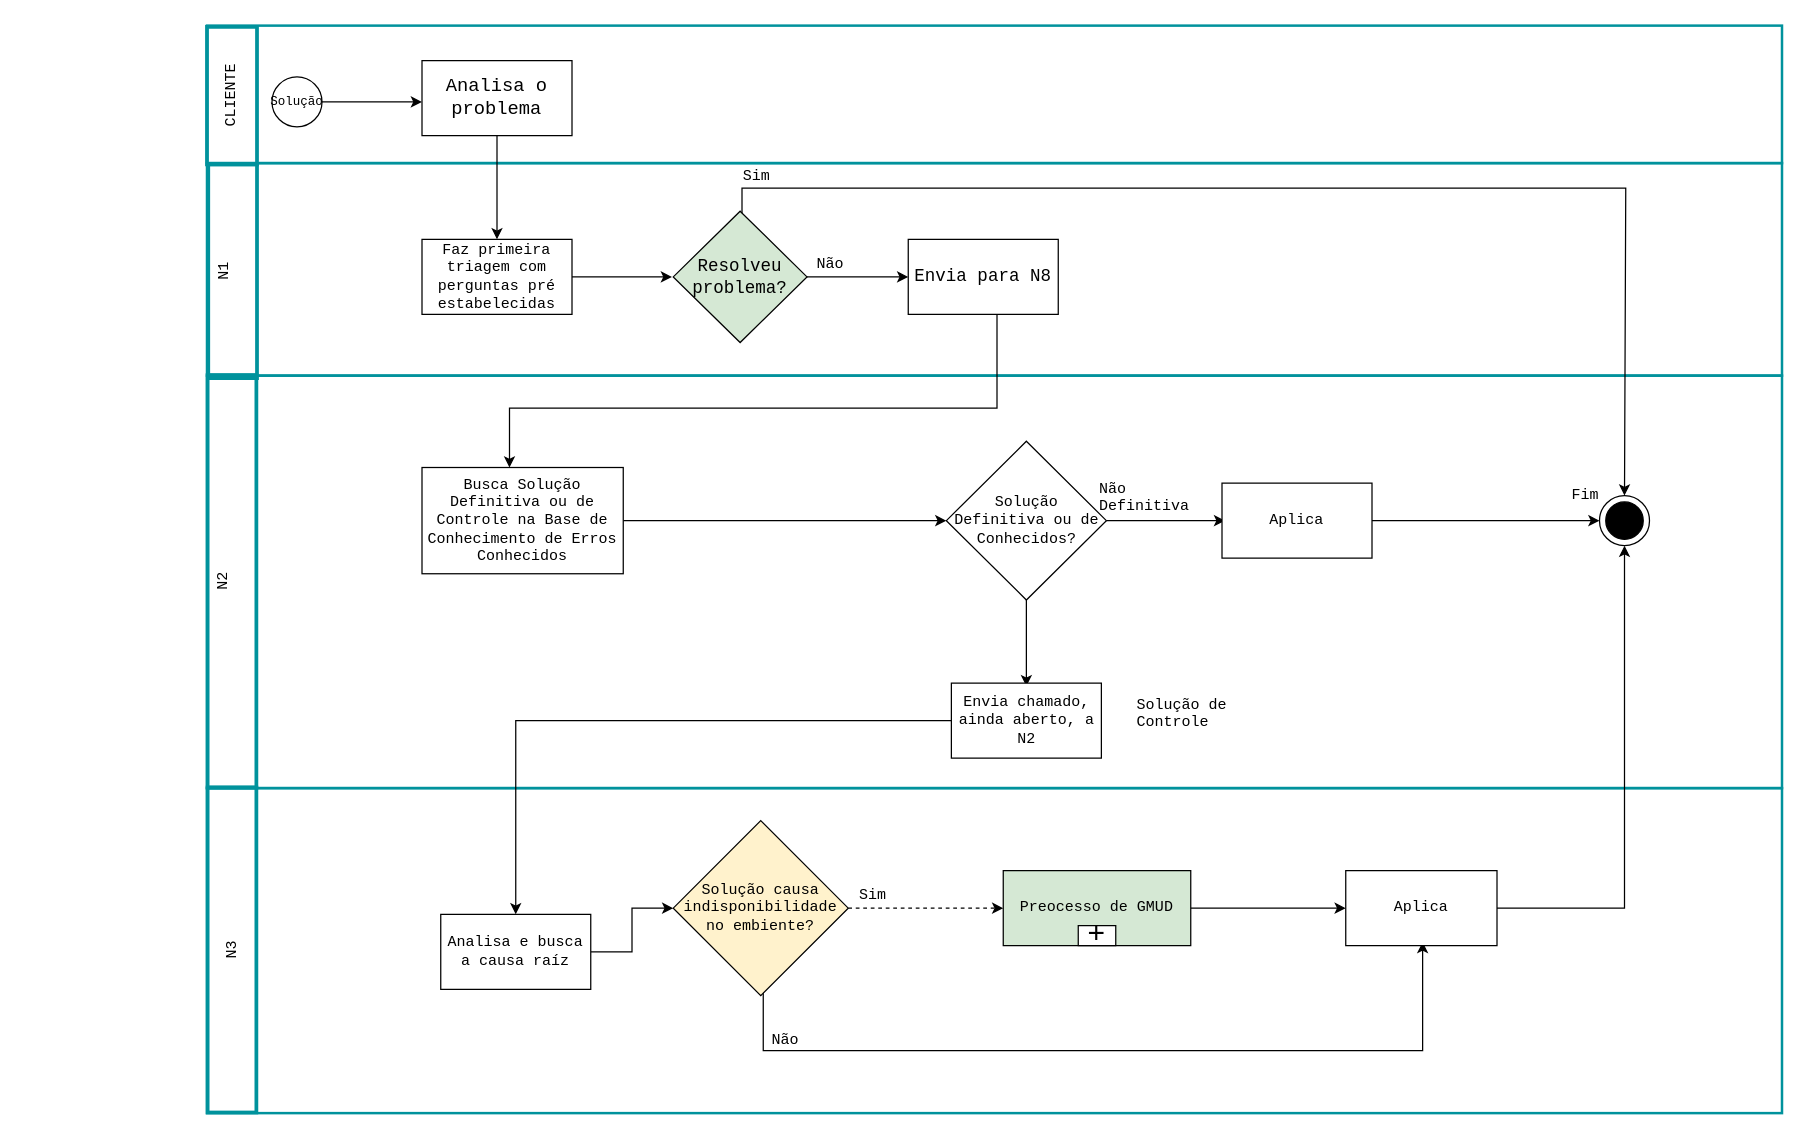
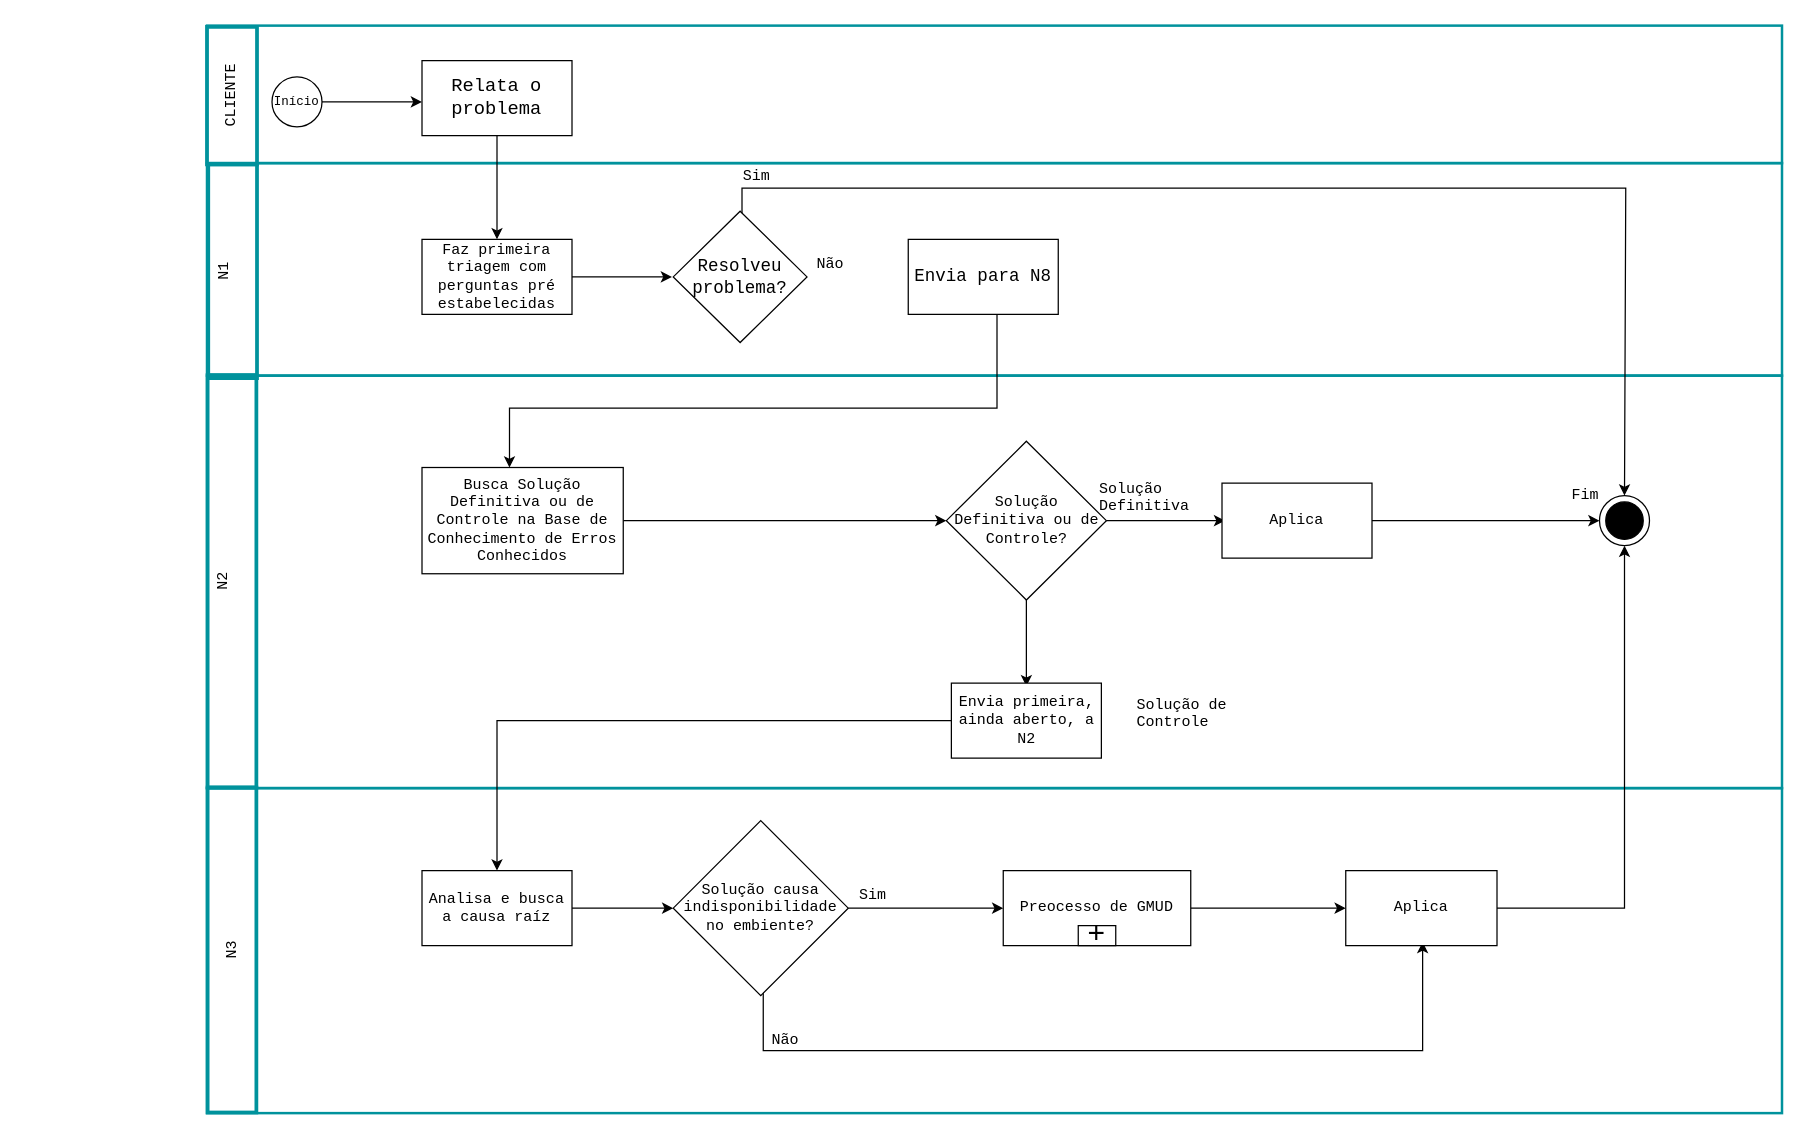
- <mxCell id="9" value="Analisa o problema" style="rounded=0;whiteSpace=wrap;html=1;fontFamily=Courier New;fontSize=15;" parent="1" vertex="1"><mxGeometry x="337" y="48" width="120" height="60" as="geometry" /></mxCell>
+ <mxCell id="9" value="Relata o problema" style="rounded=0;whiteSpace=wrap;html=1;fontFamily=Courier New;fontSize=15;" parent="1" vertex="1"><mxGeometry x="337" y="48" width="120" height="60" as="geometry" /></mxCell>
- <mxCell id="7" value="Solução" style="ellipse;whiteSpace=wrap;html=1;aspect=fixed;fontFamily=Courier New;fontSize=10;" parent="1" vertex="1"><mxGeometry x="217" y="61" width="40" height="40" as="geometry" /></mxCell>
+ <mxCell id="7" value="Início" style="ellipse;whiteSpace=wrap;html=1;aspect=fixed;fontFamily=Courier New;fontSize=10;" parent="1" vertex="1"><mxGeometry x="217" y="61" width="40" height="40" as="geometry" /></mxCell>
- <mxCell id="14" value="Resolveu problema?" style="rhombus;whiteSpace=wrap;html=1;fontFamily=Courier New;fontSize=14;fillColor=#d5e8d4;" parent="1" vertex="1"><mxGeometry x="538" y="168.5" width="107" height="105" as="geometry" /></mxCell>
+ <mxCell id="14" value="Resolveu problema?" style="rhombus;whiteSpace=wrap;html=1;fontFamily=Courier New;fontSize=14;" parent="1" vertex="1"><mxGeometry x="538" y="168.5" width="107" height="105" as="geometry" /></mxCell>
- <mxCell id="12" value="" style="edgeStyle=orthogonalEdgeStyle;rounded=0;orthogonalLoop=1;jettySize=auto;html=1;fontFamily=Courier New;" parent="1" source="14" target="16" edge="1"><mxGeometry relative="1" as="geometry"><mxPoint x="591.5" y="353.5" as="targetPoint" /></mxGeometry></mxCell>
- <mxCell id="39" value="Não&lt;br&gt;Definitiva&lt;br&gt;" style="text;html=1;resizable=0;points=[];autosize=1;align=left;verticalAlign=top;spacingTop=-4;fontFamily=Courier New;" parent="1" vertex="1"><mxGeometry x="877" y="381" width="60" height="30" as="geometry" /></mxCell>
+ <mxCell id="39" value="Solução&lt;br&gt;Definitiva&lt;br&gt;" style="text;html=1;resizable=0;points=[];autosize=1;align=left;verticalAlign=top;spacingTop=-4;fontFamily=Courier New;" parent="1" vertex="1"><mxGeometry x="877" y="381" width="60" height="30" as="geometry" /></mxCell>
- <mxCell id="21" value="Solução &lt;br&gt;Definitiva ou de Conhecidos?" style="rhombus;whiteSpace=wrap;html=1;fontFamily=Courier New;" parent="1" vertex="1"><mxGeometry x="756.5" y="352.5" width="128" height="127" as="geometry" /></mxCell>
+ <mxCell id="21" value="Solução &lt;br&gt;Definitiva ou de Controle?" style="rhombus;whiteSpace=wrap;html=1;fontFamily=Courier New;" parent="1" vertex="1"><mxGeometry x="756.5" y="352.5" width="128" height="127" as="geometry" /></mxCell>
- <mxCell id="27" value="Envia chamado, ainda aberto, a N2&lt;br&gt;" style="rounded=0;whiteSpace=wrap;html=1;fillColor=#FFFFFF;fontFamily=Courier New;" parent="1" vertex="1"><mxGeometry x="760.5" y="546" width="120" height="60" as="geometry" /></mxCell>
+ <mxCell id="27" value="Envia primeira, ainda aberto, a N2&lt;br&gt;" style="rounded=0;whiteSpace=wrap;html=1;fillColor=#FFFFFF;fontFamily=Courier New;" parent="1" vertex="1"><mxGeometry x="760.5" y="546" width="120" height="60" as="geometry" /></mxCell>
- <mxCell id="32" value="Solução causa indisponibilidade no embiente?" style="rhombus;whiteSpace=wrap;html=1;fillColor=#fff2cc;fontFamily=Courier New;" parent="1" vertex="1"><mxGeometry x="538" y="656" width="140" height="140" as="geometry" /></mxCell>
+ <mxCell id="32" value="Solução causa indisponibilidade no embiente?" style="rhombus;whiteSpace=wrap;html=1;fillColor=#FFFFFF;fontFamily=Courier New;" parent="1" vertex="1"><mxGeometry x="538" y="656" width="140" height="140" as="geometry" /></mxCell>
- <mxCell id="30" value="" style="edgeStyle=orthogonalEdgeStyle;rounded=0;orthogonalLoop=1;jettySize=auto;html=1;entryX=0;entryY=0.5;entryDx=0;entryDy=0;fontFamily=Courier New;dashed=1;" parent="1" source="32" target="34" edge="1"><mxGeometry relative="1" as="geometry"><mxPoint x="758" y="726" as="targetPoint" /></mxGeometry></mxCell>
+ <mxCell id="30" value="" style="edgeStyle=orthogonalEdgeStyle;rounded=0;orthogonalLoop=1;jettySize=auto;html=1;entryX=0;entryY=0.5;entryDx=0;entryDy=0;fontFamily=Courier New;" parent="1" source="32" target="34" edge="1"><mxGeometry relative="1" as="geometry"><mxPoint x="758" y="726" as="targetPoint" /></mxGeometry></mxCell>
- <mxCell id="34" value="Preocesso de GMUD" style="rounded=0;whiteSpace=wrap;html=1;fillColor=#d5e8d4;fontFamily=Courier New;" parent="1" vertex="1"><mxGeometry x="802" y="696" width="150" height="60" as="geometry" /></mxCell>
+ <mxCell id="34" value="Preocesso de GMUD" style="rounded=0;whiteSpace=wrap;html=1;fillColor=#FFFFFF;fontFamily=Courier New;" parent="1" vertex="1"><mxGeometry x="802" y="696" width="150" height="60" as="geometry" /></mxCell>
- <mxCell id="29" value="Analisa e busca a causa raíz&lt;br&gt;" style="rounded=0;whiteSpace=wrap;html=1;fillColor=#FFFFFF;fontFamily=Courier New;" parent="1" vertex="1"><mxGeometry x="352" y="731" width="120" height="60" as="geometry" /></mxCell>
+ <mxCell id="29" value="Analisa e busca a causa raíz&lt;br&gt;" style="rounded=0;whiteSpace=wrap;html=1;fillColor=#FFFFFF;fontFamily=Courier New;" parent="1" vertex="1"><mxGeometry x="337" y="696" width="120" height="60" as="geometry" /></mxCell>
